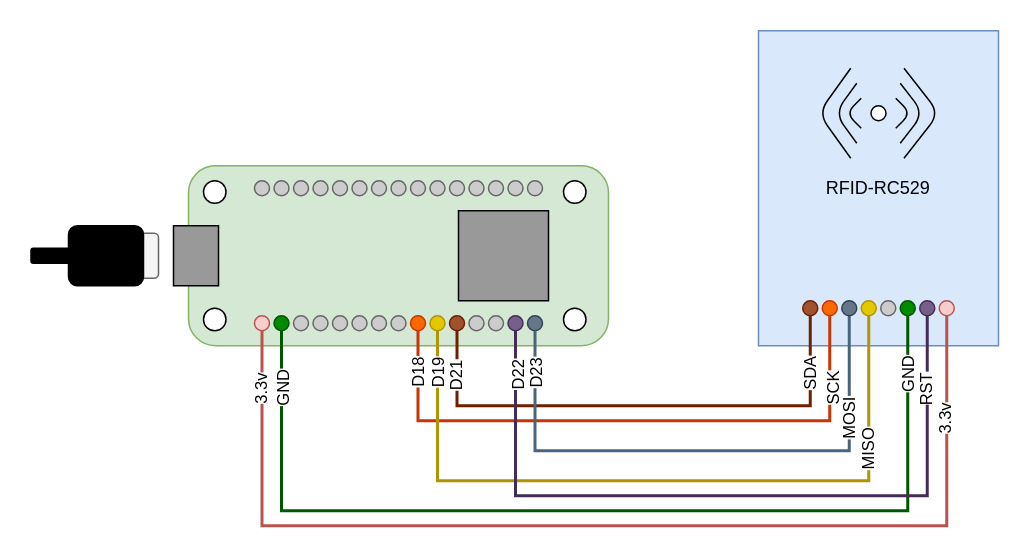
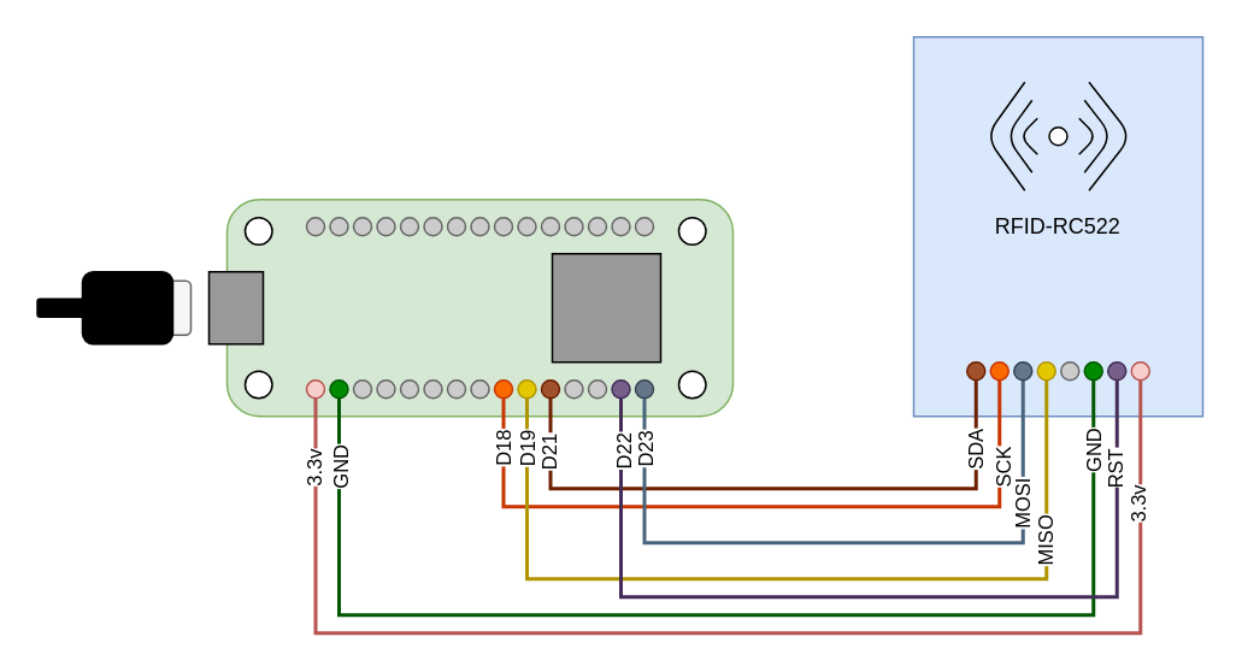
- <mxCell id="42" value="RFID-RC529" style="rounded=0;whiteSpace=wrap;html=1;fillColor=#dae8fc;strokeColor=#6c8ebf;" vertex="1" parent="1"><mxGeometry x="505" y="20" width="160" height="210" as="geometry" /></mxCell>
+ <mxCell id="42" value="RFID-RC522" style="rounded=0;whiteSpace=wrap;html=1;fillColor=#dae8fc;strokeColor=#6c8ebf;" vertex="1" parent="1"><mxGeometry x="505" y="20" width="160" height="210" as="geometry" /></mxCell>
